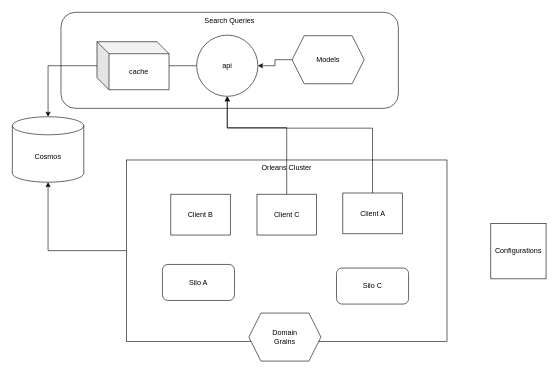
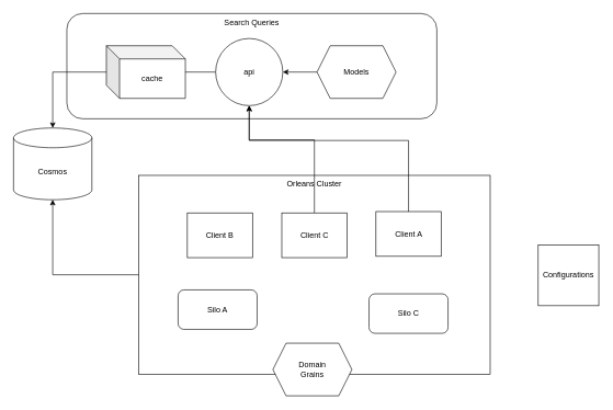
- <mxCell id="16" value="Models" style="shape=hexagon;perimeter=hexagonPerimeter2;whiteSpace=wrap;html=1;fixedSize=1;" vertex="1" parent="1"><mxGeometry x="486" y="59" width="120" height="80" as="geometry" /></mxCell>
+ <mxCell id="16" value="Models" style="shape=hexagon;perimeter=hexagonPerimeter2;whiteSpace=wrap;html=1;fixedSize=1;" vertex="1" parent="1"><mxGeometry x="481" y="69" width="120" height="80" as="geometry" /></mxCell>
